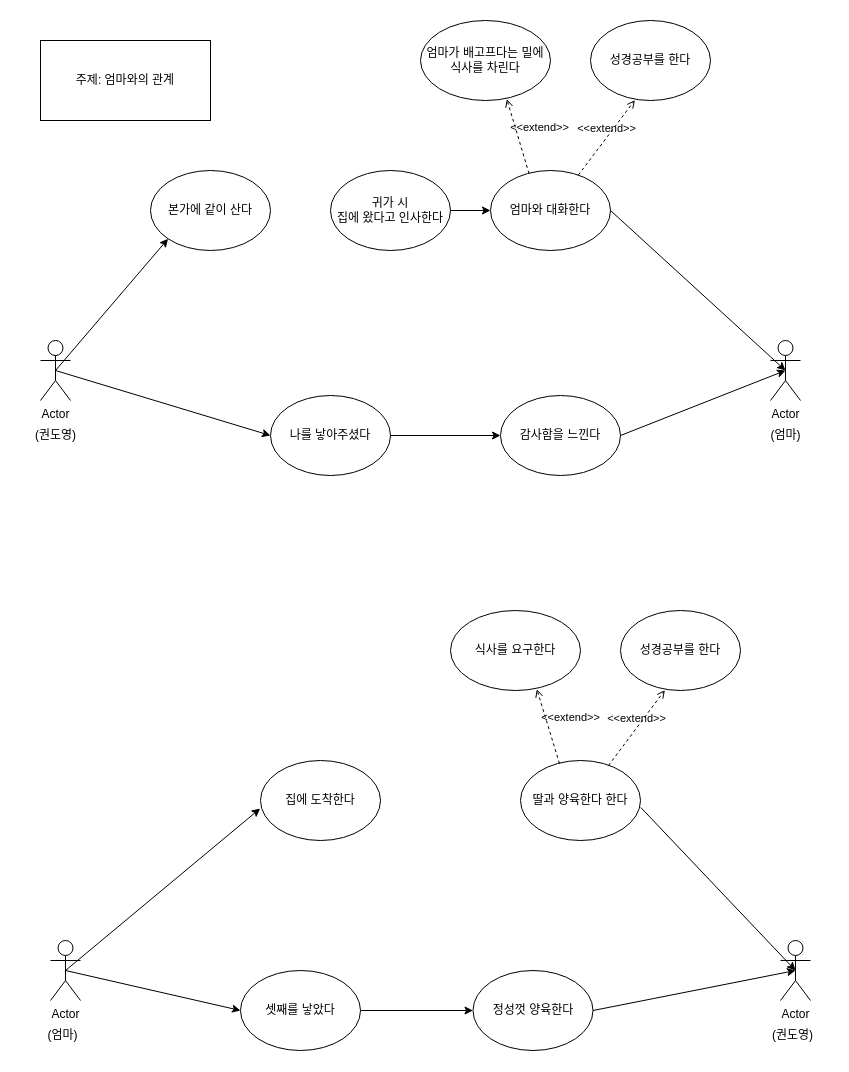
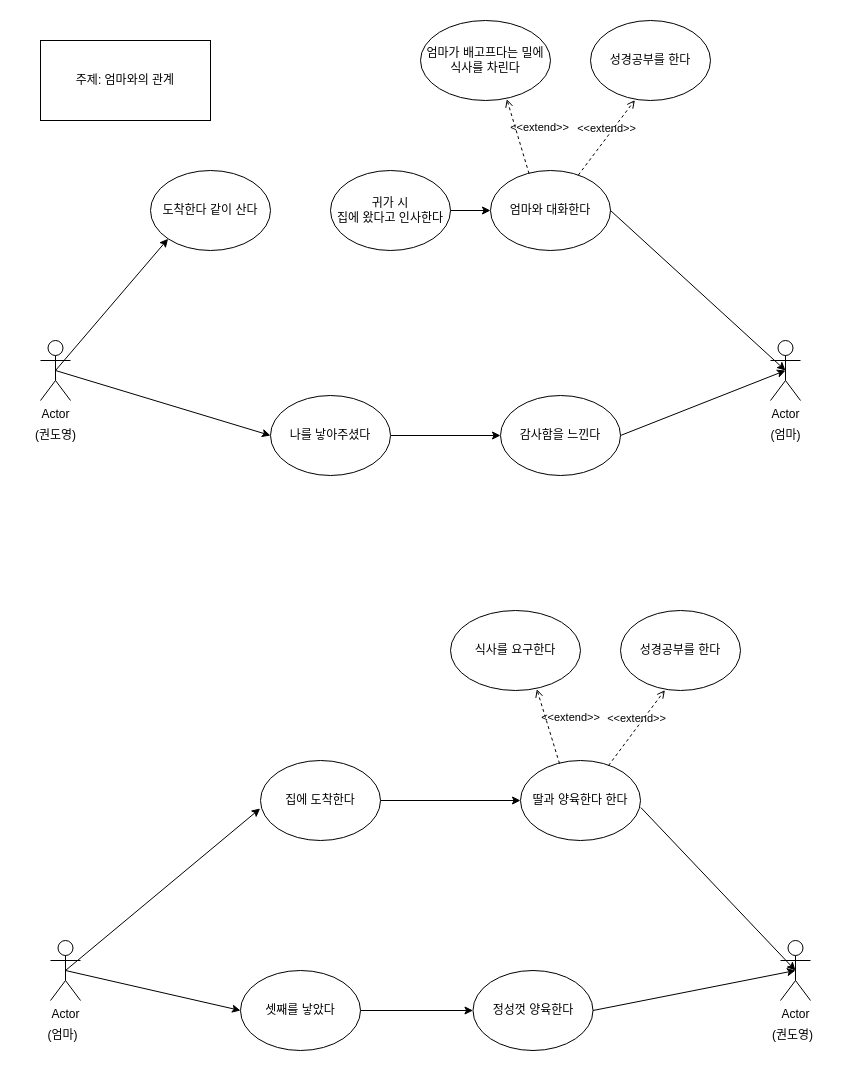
- <mxCell id="33" value="본가에 같이 산다" style="ellipse;whiteSpace=wrap;html=1;" vertex="1" parent="1"><mxGeometry x="150" y="170" width="120" height="80" as="geometry" /></mxCell>
+ <mxCell id="33" value="도착한다 같이 산다" style="ellipse;whiteSpace=wrap;html=1;" vertex="1" parent="1"><mxGeometry x="150" y="170" width="120" height="80" as="geometry" /></mxCell>
+ <mxCell id="18" value="" style="edgeStyle=orthogonalEdgeStyle;rounded=0;orthogonalLoop=1;jettySize=auto;html=1;" edge="1" parent="1" source="19" target="24"><mxGeometry relative="1" as="geometry" /></mxCell>
